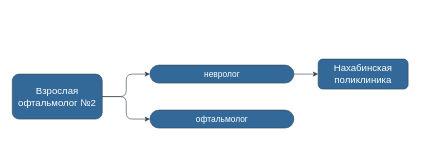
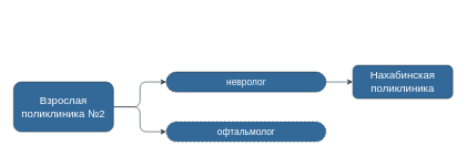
- <mxCell id="3" value="&lt;font style=&quot;font-size: 16px&quot;&gt;Взрослая офтальмолог №2&lt;br&gt;&lt;/font&gt;" style="rounded=1;whiteSpace=wrap;html=1;shadow=0;fontColor=#FFFFFF;fillColor=#326999;strokeColor=#314350;" parent="1" vertex="1"><mxGeometry x="20" y="123" width="150" height="75" as="geometry" /></mxCell>
+ <mxCell id="3" value="&lt;font style=&quot;font-size: 16px&quot;&gt;Взрослая поликлиника №2&lt;br&gt;&lt;/font&gt;" style="rounded=1;whiteSpace=wrap;html=1;shadow=0;fontColor=#FFFFFF;fillColor=#326999;strokeColor=#314350;" parent="1" vertex="1"><mxGeometry x="20" y="123" width="150" height="75" as="geometry" /></mxCell>
- <mxCell id="5" value="&lt;span style=&quot;font-size: 14px&quot;&gt;офтальмолог&lt;/span&gt;" style="rounded=1;whiteSpace=wrap;html=1;arcSize=50;shadow=0;fontColor=#FFFFFF;fillColor=#326999;strokeColor=#314350;" parent="1" vertex="1"><mxGeometry x="249.5" y="183" width="240" height="30" as="geometry" /></mxCell>
+ <mxCell id="5" value="&lt;span style=&quot;font-size: 14px&quot;&gt;офтальмолог&lt;/span&gt;" style="rounded=1;whiteSpace=wrap;html=1;arcSize=50;shadow=0;fontColor=#FFFFFF;fillColor=#326999;strokeColor=#314350;dashed=1;" parent="1" vertex="1"><mxGeometry x="249.5" y="183" width="240" height="30" as="geometry" /></mxCell>
